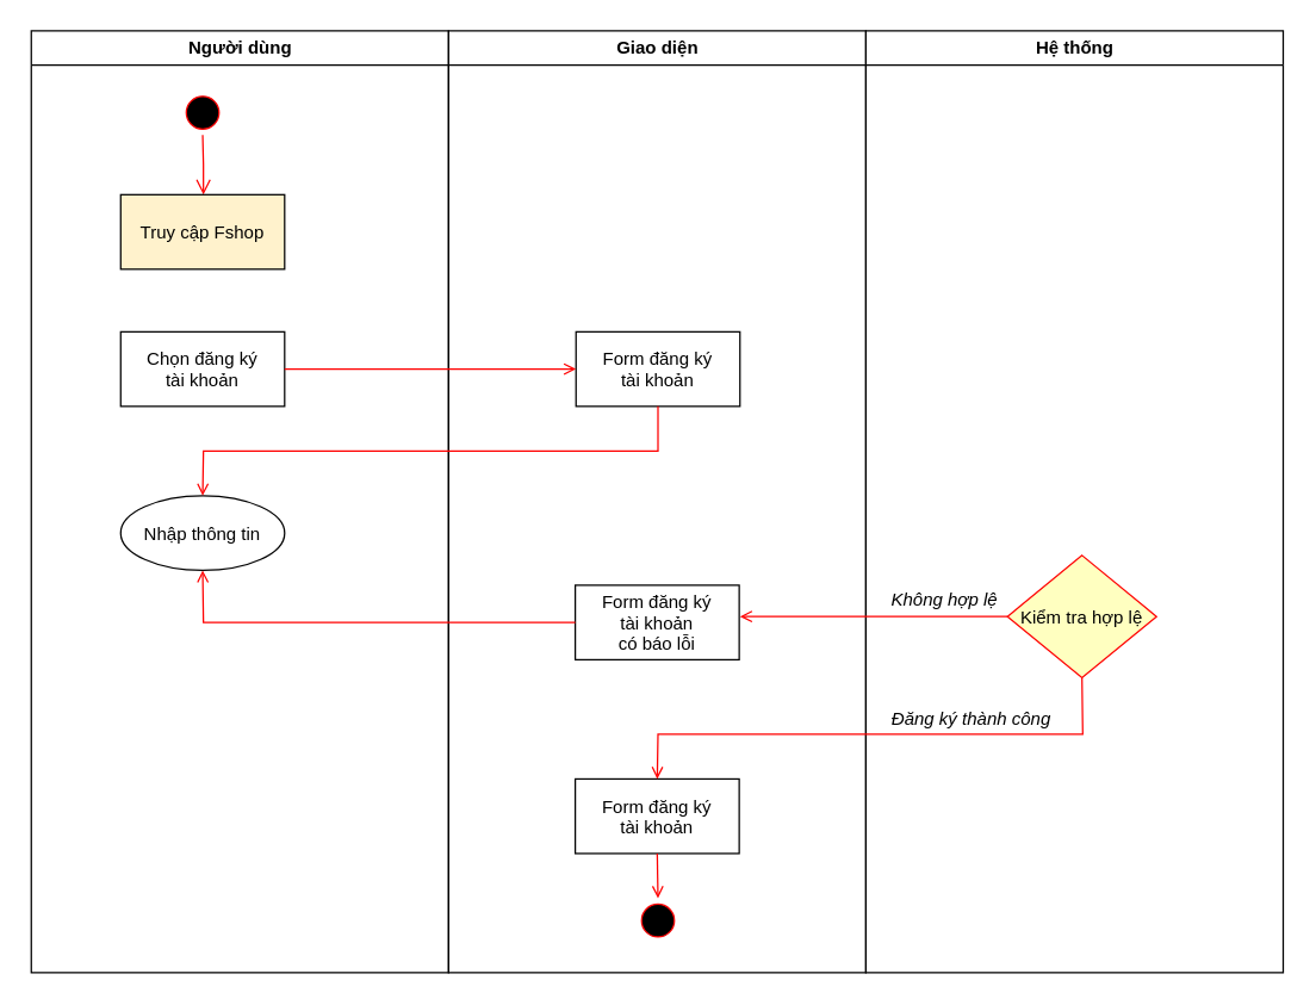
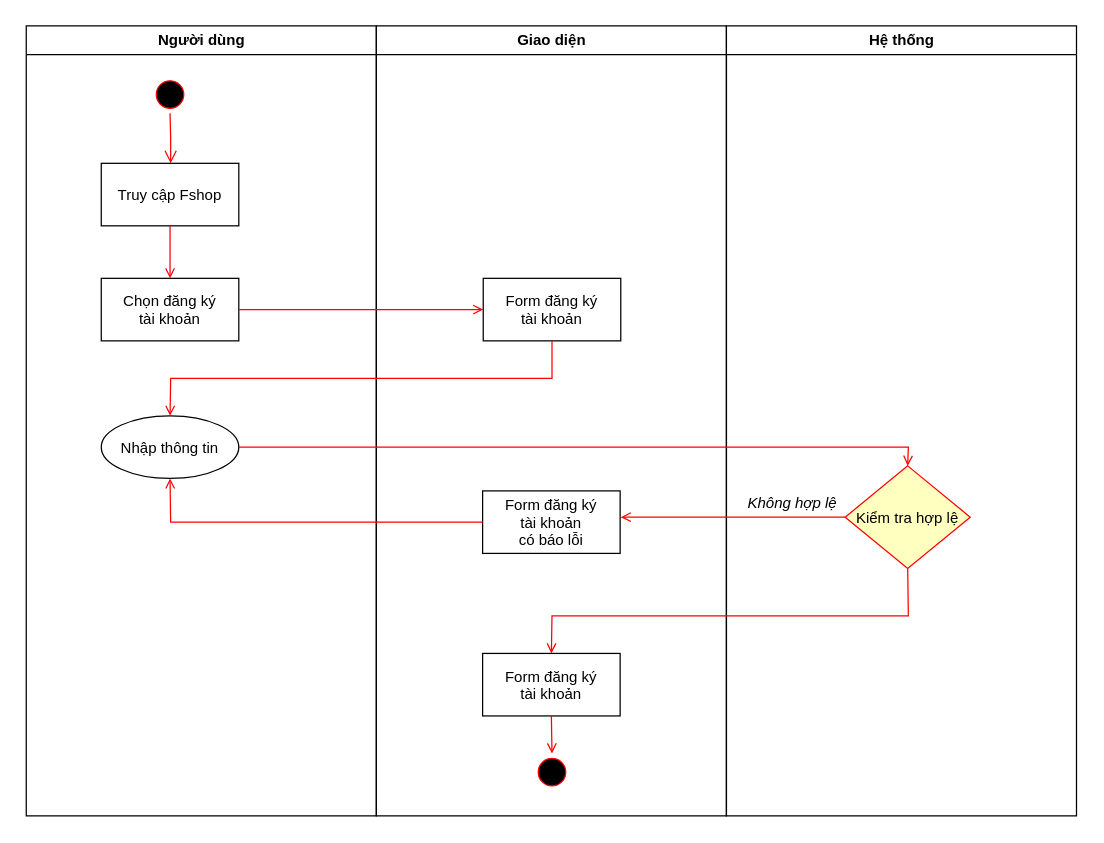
- <mxCell id="5" value="Truy cập Fshop" style="fillColor=#fff2cc;" parent="2" vertex="1"><mxGeometry x="60" y="110" width="110" height="50" as="geometry" /></mxCell>
+ <mxCell id="5" value="Truy cập Fshop" style="" parent="2" vertex="1"><mxGeometry x="60" y="110" width="110" height="50" as="geometry" /></mxCell>
+ <mxCell id="7" value="" style="endArrow=open;strokeColor=#FF0000;endFill=1;rounded=0" parent="2" source="5" target="6" edge="1"><mxGeometry relative="1" as="geometry" /></mxCell>
+ <mxCell id="17" value="" style="endArrow=open;strokeColor=#FF0000;endFill=1;rounded=0;exitX=1;exitY=0.5;exitDx=0;exitDy=0;entryX=0.5;entryY=0;entryDx=0;entryDy=0;" parent="1" source="8" target="14" edge="1"><mxGeometry relative="1" as="geometry"><mxPoint x="200.5" y="257" as="sourcePoint" /><mxPoint x="746" y="392" as="targetPoint" /><Array as="points"><mxPoint x="726" y="357" /></Array></mxGeometry></mxCell>
- <mxCell id="24" value="Đăng ký thành công" style="text;html=1;align=center;verticalAlign=middle;resizable=0;points=[];autosize=1;strokeColor=none;fontStyle=2" vertex="1" parent="1"><mxGeometry x="591" y="472" width="120" height="20" as="geometry" /></mxCell>
